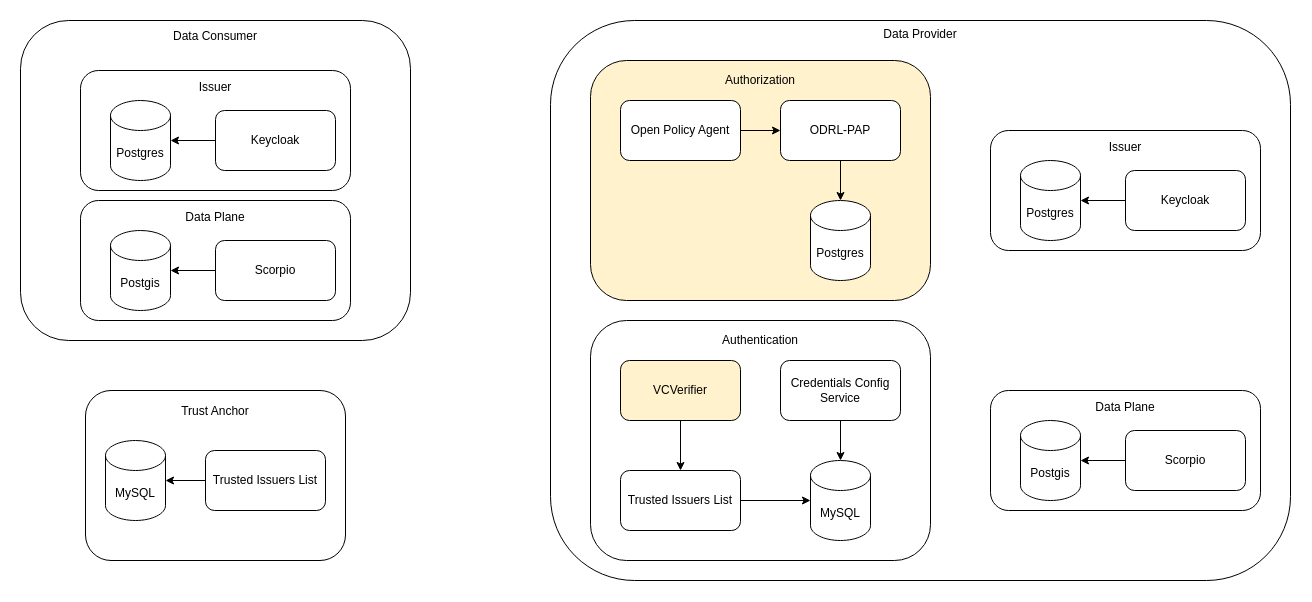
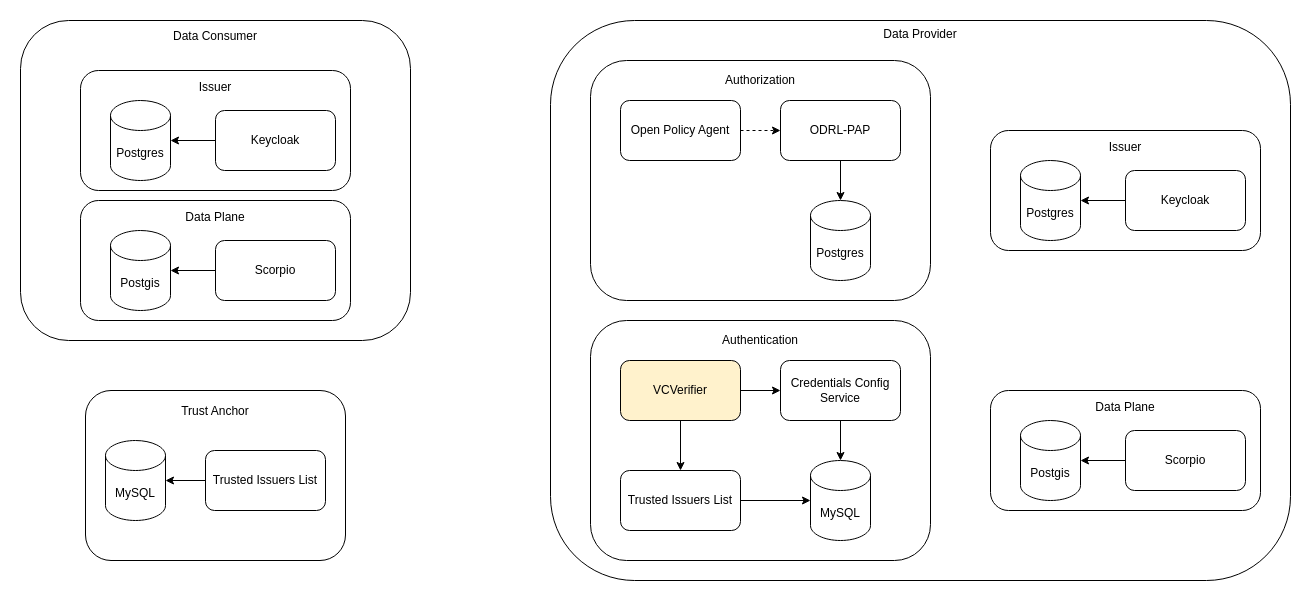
- <mxCell id="44" value="" style="endArrow=classic;html=1;rounded=0;exitX=1;exitY=0.5;exitDx=0;exitDy=0;" edge="1" parent="39" source="43" target="42"><mxGeometry width="50" height="50" relative="1" as="geometry"><mxPoint x="-110" y="70" as="sourcePoint" /><mxPoint x="-60" y="20" as="targetPoint" /></mxGeometry></mxCell>
+ <mxCell id="44" value="" style="endArrow=classic;html=1;rounded=0;exitX=1;exitY=0.5;exitDx=0;exitDy=0;dashed=1;" edge="1" parent="39" source="43" target="42"><mxGeometry width="50" height="50" relative="1" as="geometry"><mxPoint x="-110" y="70" as="sourcePoint" /><mxPoint x="-60" y="20" as="targetPoint" /></mxGeometry></mxCell>
- <mxCell id="40" value="&lt;div&gt;Authorization&lt;/div&gt;&lt;div&gt;&lt;br&gt;&lt;/div&gt;&lt;div&gt;&lt;br&gt;&lt;/div&gt;&lt;div&gt;&lt;br&gt;&lt;/div&gt;&lt;div&gt;&lt;br&gt;&lt;/div&gt;&lt;div&gt;&lt;br&gt;&lt;/div&gt;&lt;div&gt;&lt;br&gt;&lt;/div&gt;&lt;div&gt;&lt;br&gt;&lt;/div&gt;&lt;div&gt;&lt;br&gt;&lt;/div&gt;&lt;div&gt;&lt;br&gt;&lt;/div&gt;&lt;div&gt;&lt;br&gt;&lt;/div&gt;&lt;div&gt;&lt;br&gt;&lt;/div&gt;&lt;div&gt;&lt;br&gt;&lt;/div&gt;&lt;div&gt;&lt;br&gt;&lt;/div&gt;&lt;div&gt;&lt;br&gt;&lt;/div&gt;" style="rounded=1;whiteSpace=wrap;html=1;fillColor=#fff2cc;" vertex="1" parent="39"><mxGeometry width="340" height="240" as="geometry" /></mxCell>
+ <mxCell id="40" value="&lt;div&gt;Authorization&lt;/div&gt;&lt;div&gt;&lt;br&gt;&lt;/div&gt;&lt;div&gt;&lt;br&gt;&lt;/div&gt;&lt;div&gt;&lt;br&gt;&lt;/div&gt;&lt;div&gt;&lt;br&gt;&lt;/div&gt;&lt;div&gt;&lt;br&gt;&lt;/div&gt;&lt;div&gt;&lt;br&gt;&lt;/div&gt;&lt;div&gt;&lt;br&gt;&lt;/div&gt;&lt;div&gt;&lt;br&gt;&lt;/div&gt;&lt;div&gt;&lt;br&gt;&lt;/div&gt;&lt;div&gt;&lt;br&gt;&lt;/div&gt;&lt;div&gt;&lt;br&gt;&lt;/div&gt;&lt;div&gt;&lt;br&gt;&lt;/div&gt;&lt;div&gt;&lt;br&gt;&lt;/div&gt;&lt;div&gt;&lt;br&gt;&lt;/div&gt;" style="rounded=1;whiteSpace=wrap;html=1;" vertex="1" parent="39"><mxGeometry width="340" height="240" as="geometry" /></mxCell>
+ <mxCell id="34" value="" style="endArrow=classic;html=1;rounded=0;entryX=0;entryY=0.5;entryDx=0;entryDy=0;" edge="1" parent="30" source="31" target="32"><mxGeometry width="50" height="50" relative="1" as="geometry"><mxPoint x="-140" y="180" as="sourcePoint" /><mxPoint x="-90" y="130" as="targetPoint" /></mxGeometry></mxCell>
